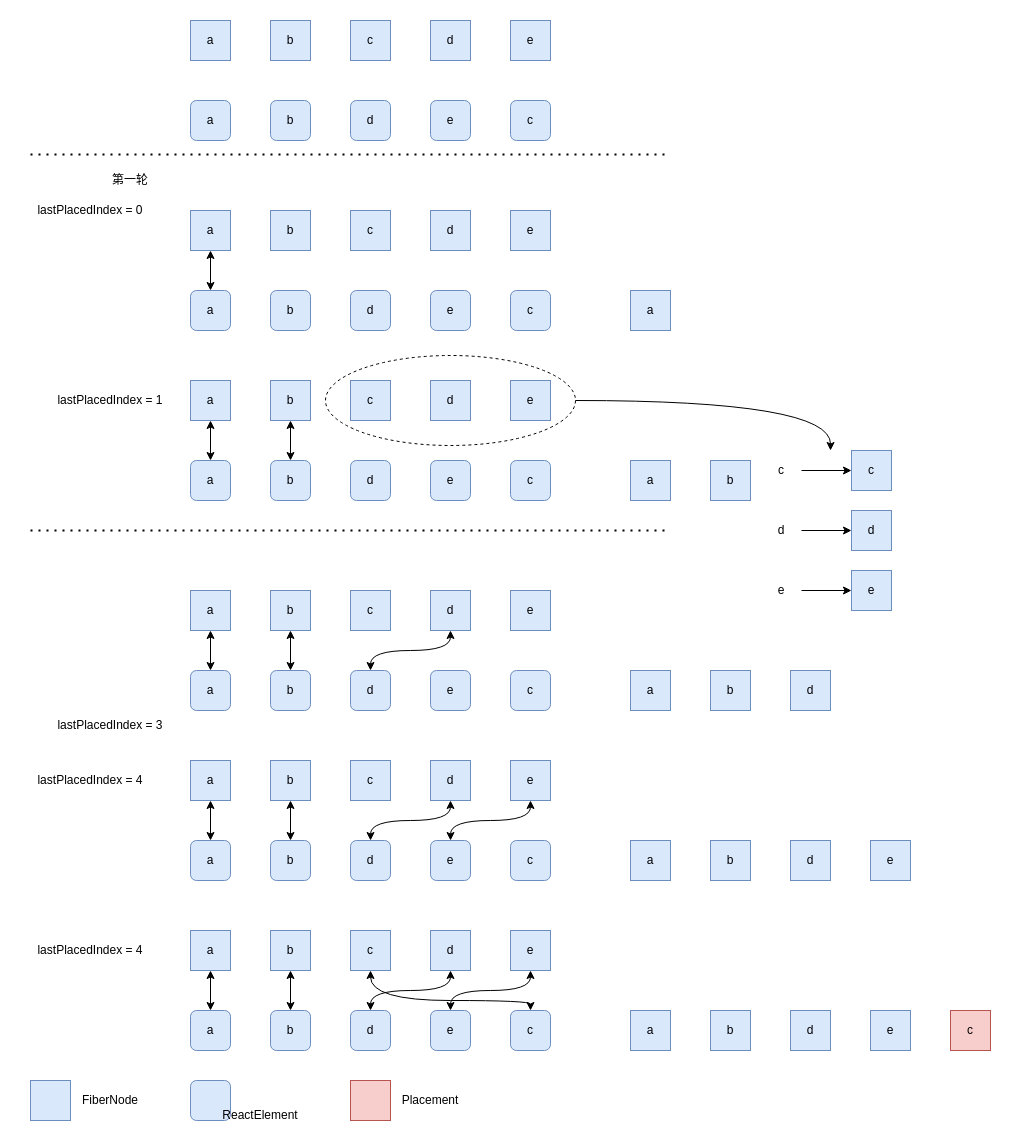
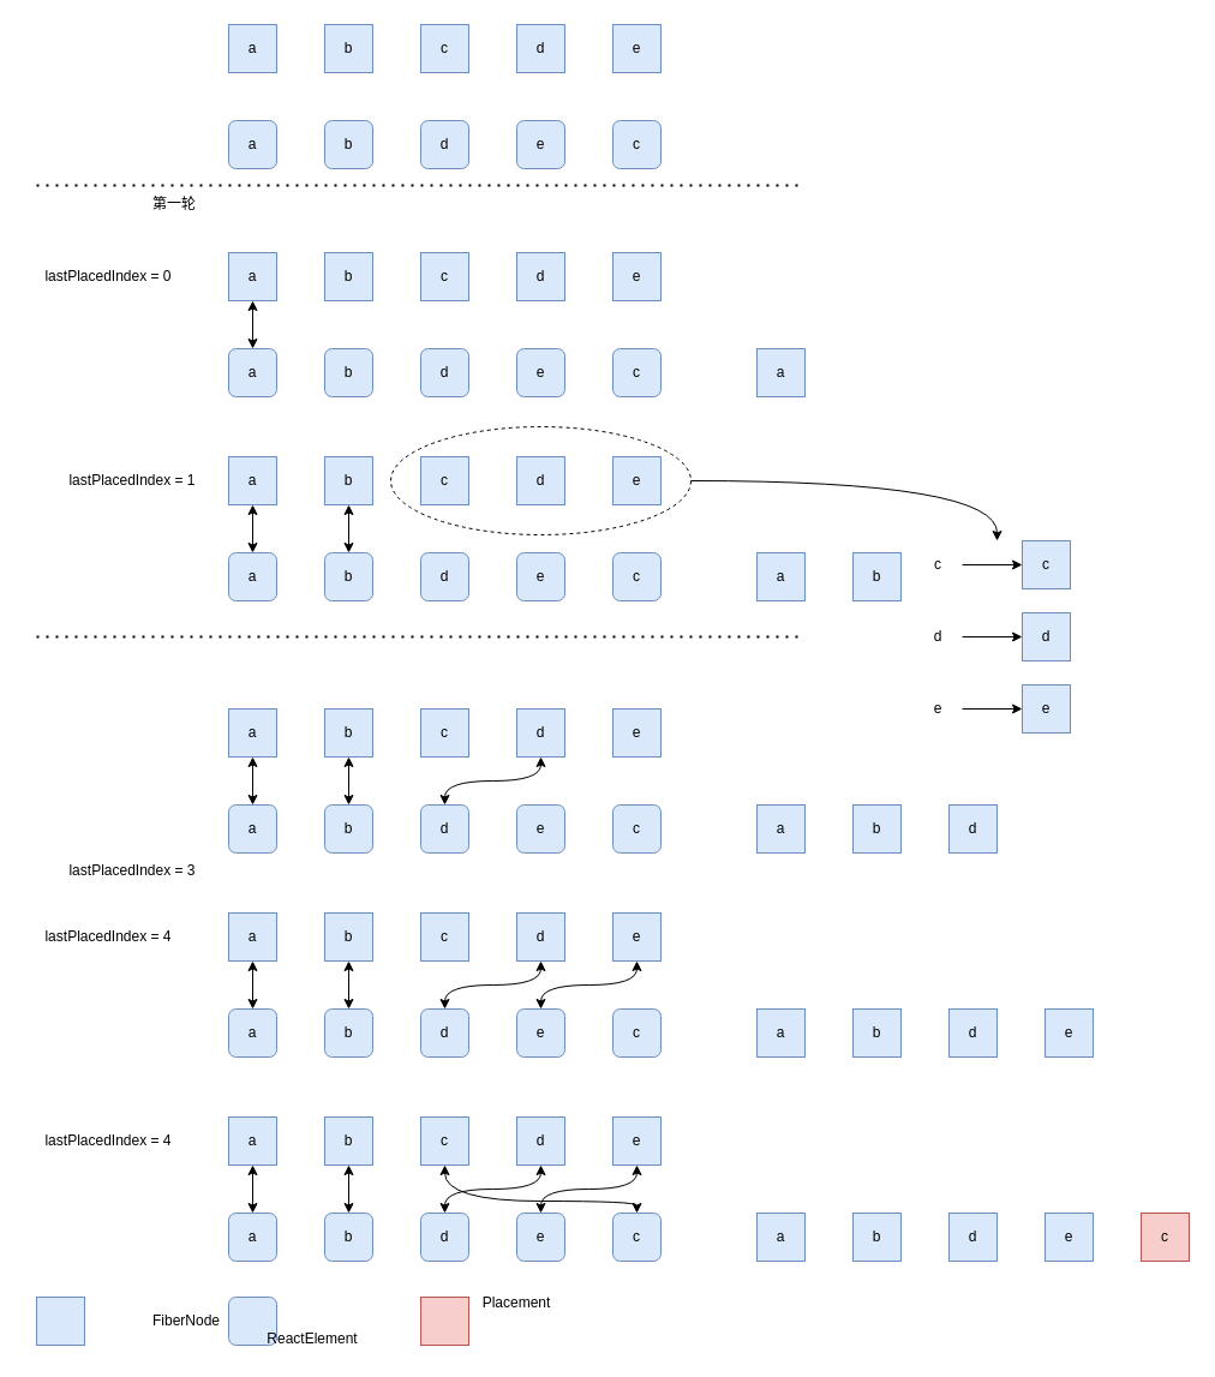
- <mxCell id="4" value="第一轮" style="text;html=1;strokeColor=none;fillColor=none;align=center;verticalAlign=middle;whiteSpace=wrap;rounded=0;" parent="1" vertex="1"><mxGeometry x="110" y="170" width="40" height="20" as="geometry" /></mxCell>
+ <mxCell id="4" value="第一轮" style="text;html=1;strokeColor=none;fillColor=none;align=center;verticalAlign=middle;whiteSpace=wrap;rounded=0;" parent="1" vertex="1"><mxGeometry x="125" y="160" width="40" height="20" as="geometry" /></mxCell>
- <mxCell id="90" value="lastPlacedIndex = 0" style="text;html=1;strokeColor=none;fillColor=none;align=center;verticalAlign=middle;whiteSpace=wrap;rounded=0;" parent="1" vertex="1"><mxGeometry x="20" y="200" width="140" height="20" as="geometry" /></mxCell>
+ <mxCell id="90" value="lastPlacedIndex = 0" style="text;html=1;strokeColor=none;fillColor=none;align=center;verticalAlign=middle;whiteSpace=wrap;rounded=0;" parent="1" vertex="1"><mxGeometry x="20" y="220" width="140" height="20" as="geometry" /></mxCell>
- <mxCell id="74" value="FiberNode" style="text;html=1;strokeColor=none;fillColor=none;align=center;verticalAlign=middle;whiteSpace=wrap;rounded=0;" parent="1" vertex="1"><mxGeometry x="90" y="1090" width="40" height="20" as="geometry" /></mxCell>
+ <mxCell id="74" value="FiberNode" style="text;html=1;strokeColor=none;fillColor=none;align=center;verticalAlign=middle;whiteSpace=wrap;rounded=0;" parent="1" vertex="1"><mxGeometry x="135" y="1090" width="40" height="20" as="geometry" /></mxCell>
- <mxCell id="78" value="Placement" style="text;html=1;strokeColor=none;fillColor=none;align=center;verticalAlign=middle;whiteSpace=wrap;rounded=0;" parent="1" vertex="1"><mxGeometry x="410" y="1090" width="40" height="20" as="geometry" /></mxCell>
+ <mxCell id="78" value="Placement" style="text;html=1;strokeColor=none;fillColor=none;align=center;verticalAlign=middle;whiteSpace=wrap;rounded=0;" parent="1" vertex="1"><mxGeometry x="410" y="1075" width="40" height="20" as="geometry" /></mxCell>
